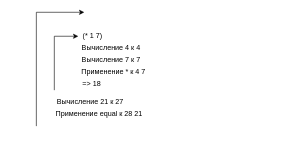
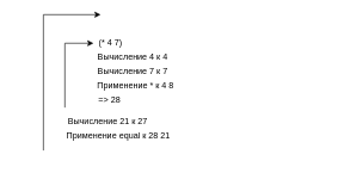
- <mxCell id="13" value="(* 1 7)" style="text;html=1;strokeColor=none;fillColor=none;align=center;verticalAlign=middle;whiteSpace=wrap;rounded=0;" vertex="1" parent="1"><mxGeometry x="99" y="50" width="110" height="20" as="geometry" /></mxCell>
+ <mxCell id="13" value="(* 4 7)" style="text;html=1;strokeColor=none;fillColor=none;align=center;verticalAlign=middle;whiteSpace=wrap;rounded=0;" vertex="1" parent="1"><mxGeometry x="99" y="50" width="110" height="20" as="geometry" /></mxCell>
- <mxCell id="9" value="Применение * к 4 7" style="text;html=1;strokeColor=none;fillColor=none;align=center;verticalAlign=middle;whiteSpace=wrap;rounded=0;" vertex="1" parent="5"><mxGeometry x="-70" y="10" width="337.5" height="20" as="geometry" /></mxCell>
+ <mxCell id="9" value="Применение * к 4 8" style="text;html=1;strokeColor=none;fillColor=none;align=center;verticalAlign=middle;whiteSpace=wrap;rounded=0;" vertex="1" parent="5"><mxGeometry x="-70" y="10" width="337.5" height="20" as="geometry" /></mxCell>
- <mxCell id="8" value="=&amp;gt; 18" style="text;html=1;strokeColor=none;fillColor=none;align=center;verticalAlign=middle;whiteSpace=wrap;rounded=0;" vertex="1" parent="5"><mxGeometry x="45" y="30" width="35" height="20" as="geometry" /></mxCell>
+ <mxCell id="8" value="=&amp;gt; 28" style="text;html=1;strokeColor=none;fillColor=none;align=center;verticalAlign=middle;whiteSpace=wrap;rounded=0;" vertex="1" parent="5"><mxGeometry x="45" y="30" width="35" height="20" as="geometry" /></mxCell>
